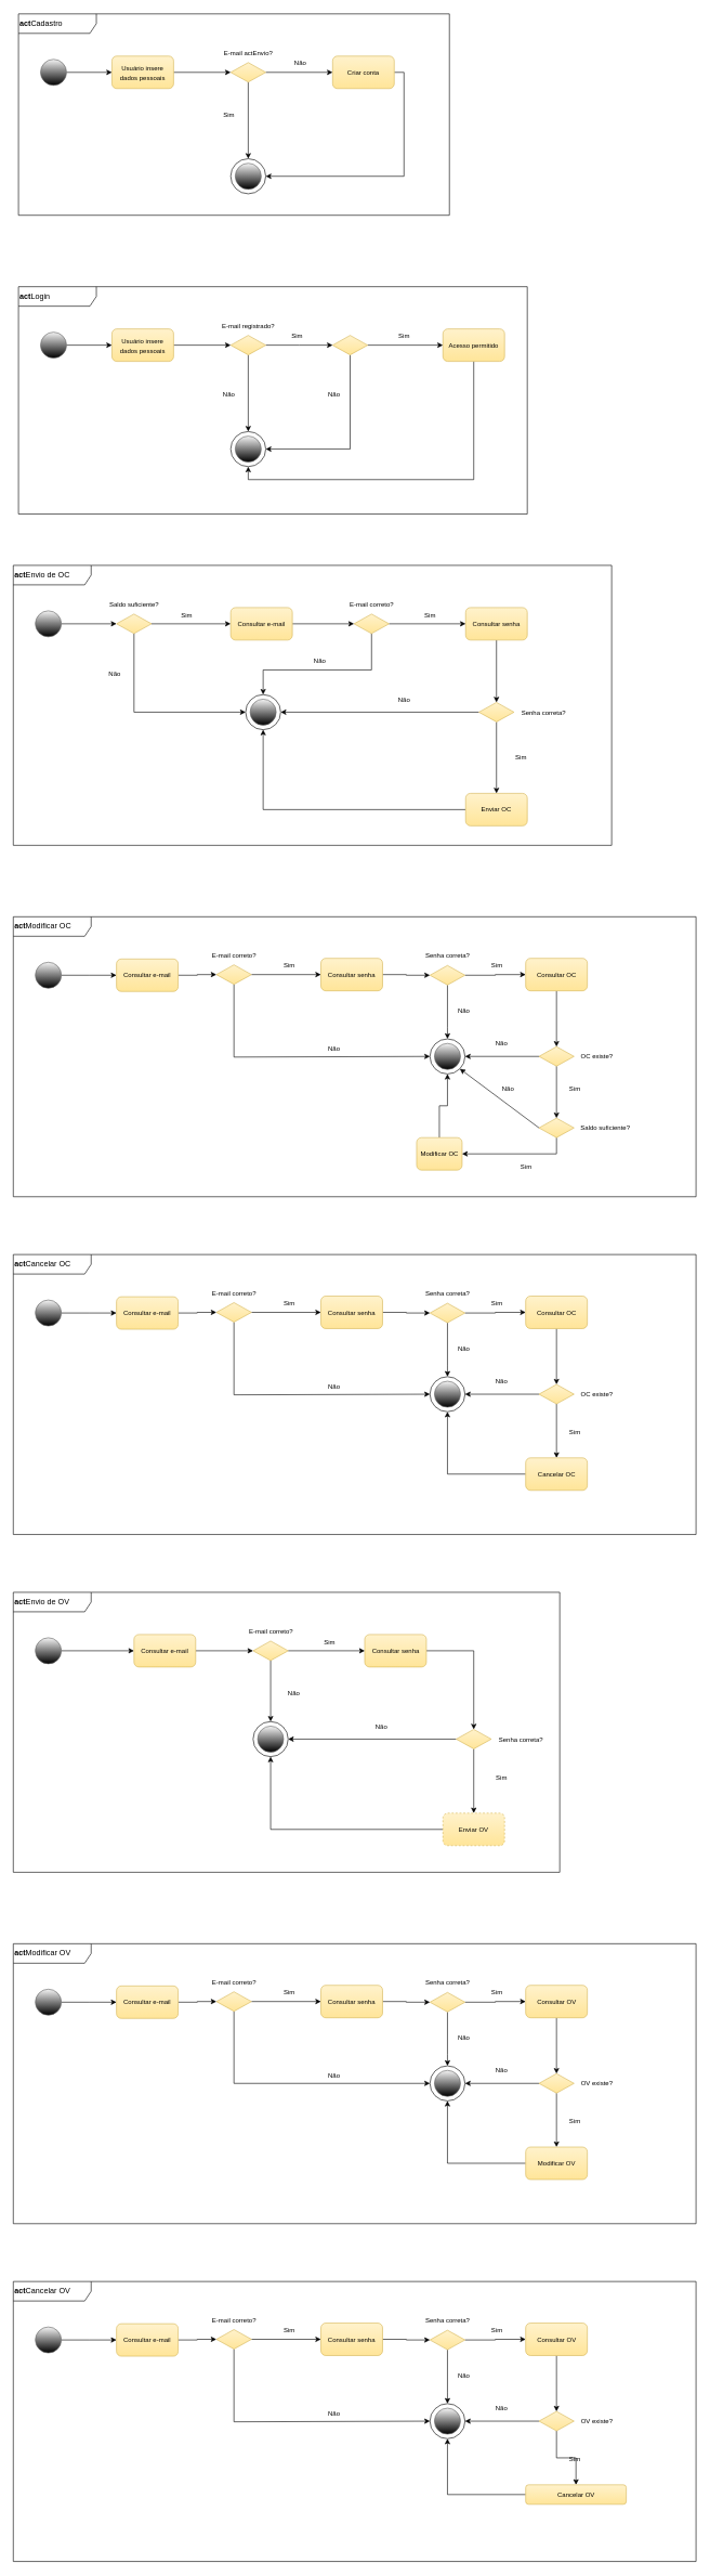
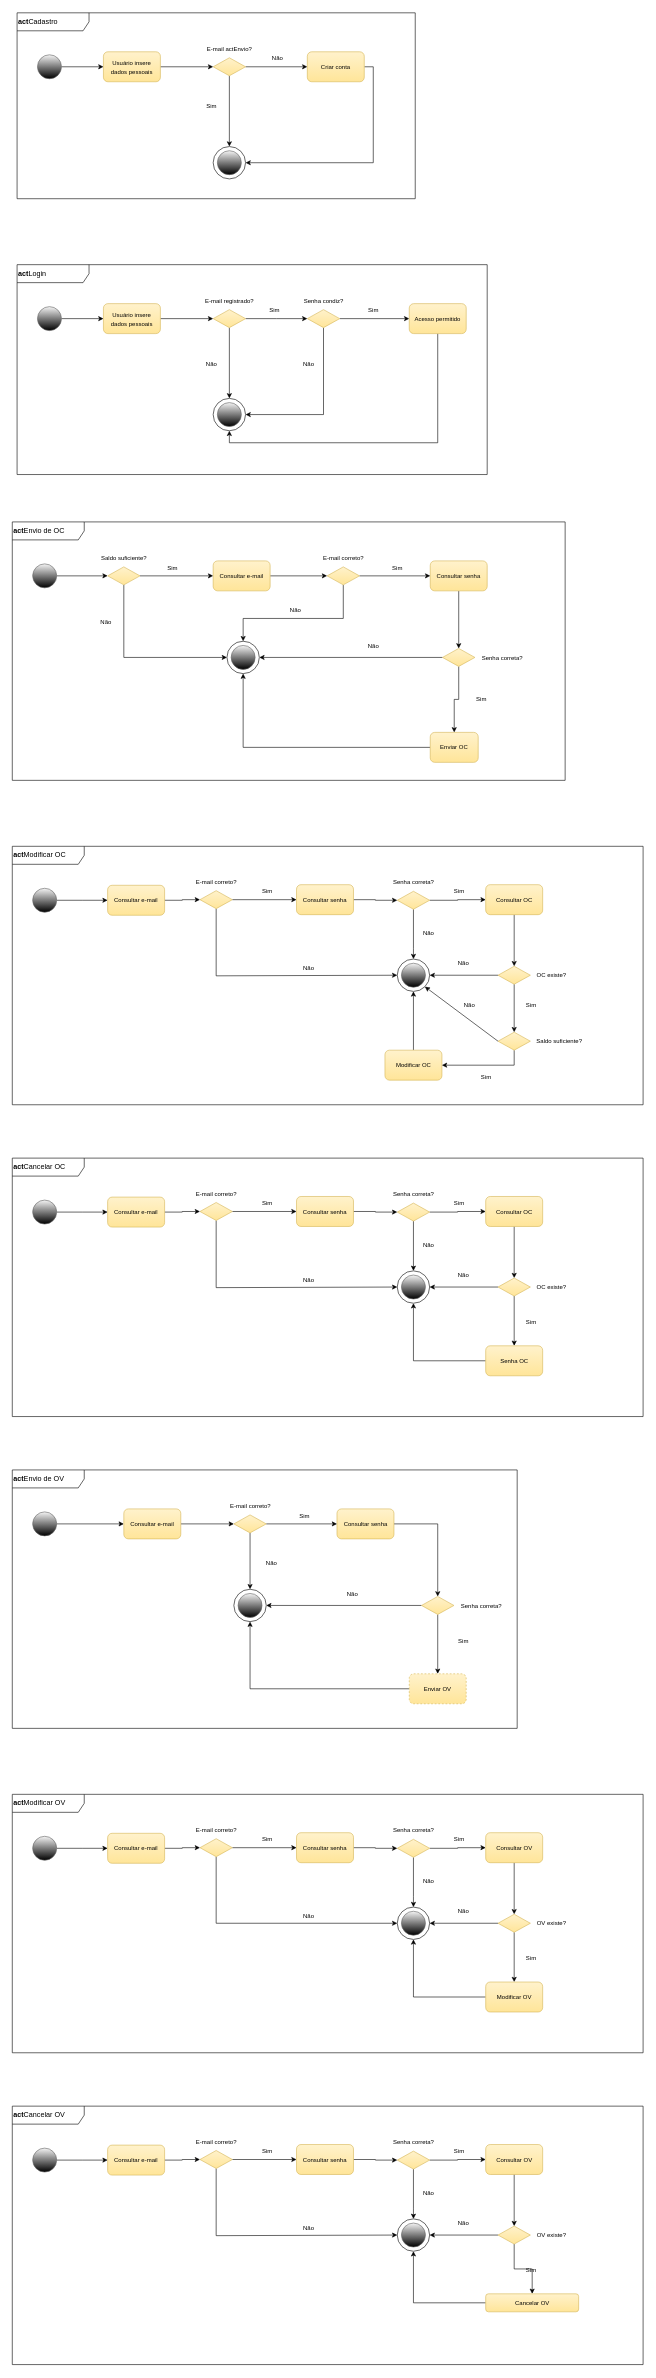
+ <mxCell id="33" value="&lt;font style=&quot;font-size: 10px;&quot;&gt;Senha condiz?&lt;/font&gt;" style="text;html=1;align=center;verticalAlign=middle;resizable=0;points=[];autosize=1;strokeColor=none;fillColor=none;" vertex="1" parent="1"><mxGeometry x="494" y="485" width="90" height="30" as="geometry" /></mxCell>
- <mxCell id="63" value="&lt;font style=&quot;font-size: 10px;&quot;&gt;Enviar OC&lt;/font&gt;" style="rounded=1;whiteSpace=wrap;html=1;fillColor=#fff2cc;gradientColor=#FFE599;strokeColor=#d6b656;" vertex="1" parent="1"><mxGeometry x="717" y="1220" width="95" height="50" as="geometry" /></mxCell>
+ <mxCell id="63" value="&lt;font style=&quot;font-size: 10px;&quot;&gt;Enviar OC&lt;/font&gt;" style="rounded=1;whiteSpace=wrap;html=1;fillColor=#fff2cc;gradientColor=#FFE599;strokeColor=#d6b656;" vertex="1" parent="1"><mxGeometry x="717" y="1220" width="80" height="50" as="geometry" /></mxCell>
- <mxCell id="93" value="&lt;font style=&quot;font-size: 10px;&quot;&gt;Modificar OC&lt;/font&gt;" style="rounded=1;whiteSpace=wrap;html=1;fillColor=#fff2cc;gradientColor=#FFE599;strokeColor=#d6b656;" vertex="1" parent="1"><mxGeometry x="641.5" y="1750" width="70" height="50" as="geometry" /></mxCell>
+ <mxCell id="93" value="&lt;font style=&quot;font-size: 10px;&quot;&gt;Modificar OC&lt;/font&gt;" style="rounded=1;whiteSpace=wrap;html=1;fillColor=#fff2cc;gradientColor=#FFE599;strokeColor=#d6b656;" vertex="1" parent="1"><mxGeometry x="641.5" y="1750" width="95" height="50" as="geometry" /></mxCell>
- <mxCell id="124" value="&lt;font style=&quot;font-size: 10px;&quot;&gt;Cancelar OC&lt;/font&gt;" style="rounded=1;whiteSpace=wrap;html=1;fillColor=#fff2cc;gradientColor=#FFE599;strokeColor=#d6b656;" vertex="1" parent="1"><mxGeometry x="809.5" y="2243" width="95" height="50" as="geometry" /></mxCell>
+ <mxCell id="124" value="&lt;font style=&quot;font-size: 10px;&quot;&gt;Senha OC&lt;/font&gt;" style="rounded=1;whiteSpace=wrap;html=1;fillColor=#fff2cc;gradientColor=#FFE599;strokeColor=#d6b656;" vertex="1" parent="1"><mxGeometry x="809.5" y="2243" width="95" height="50" as="geometry" /></mxCell>
